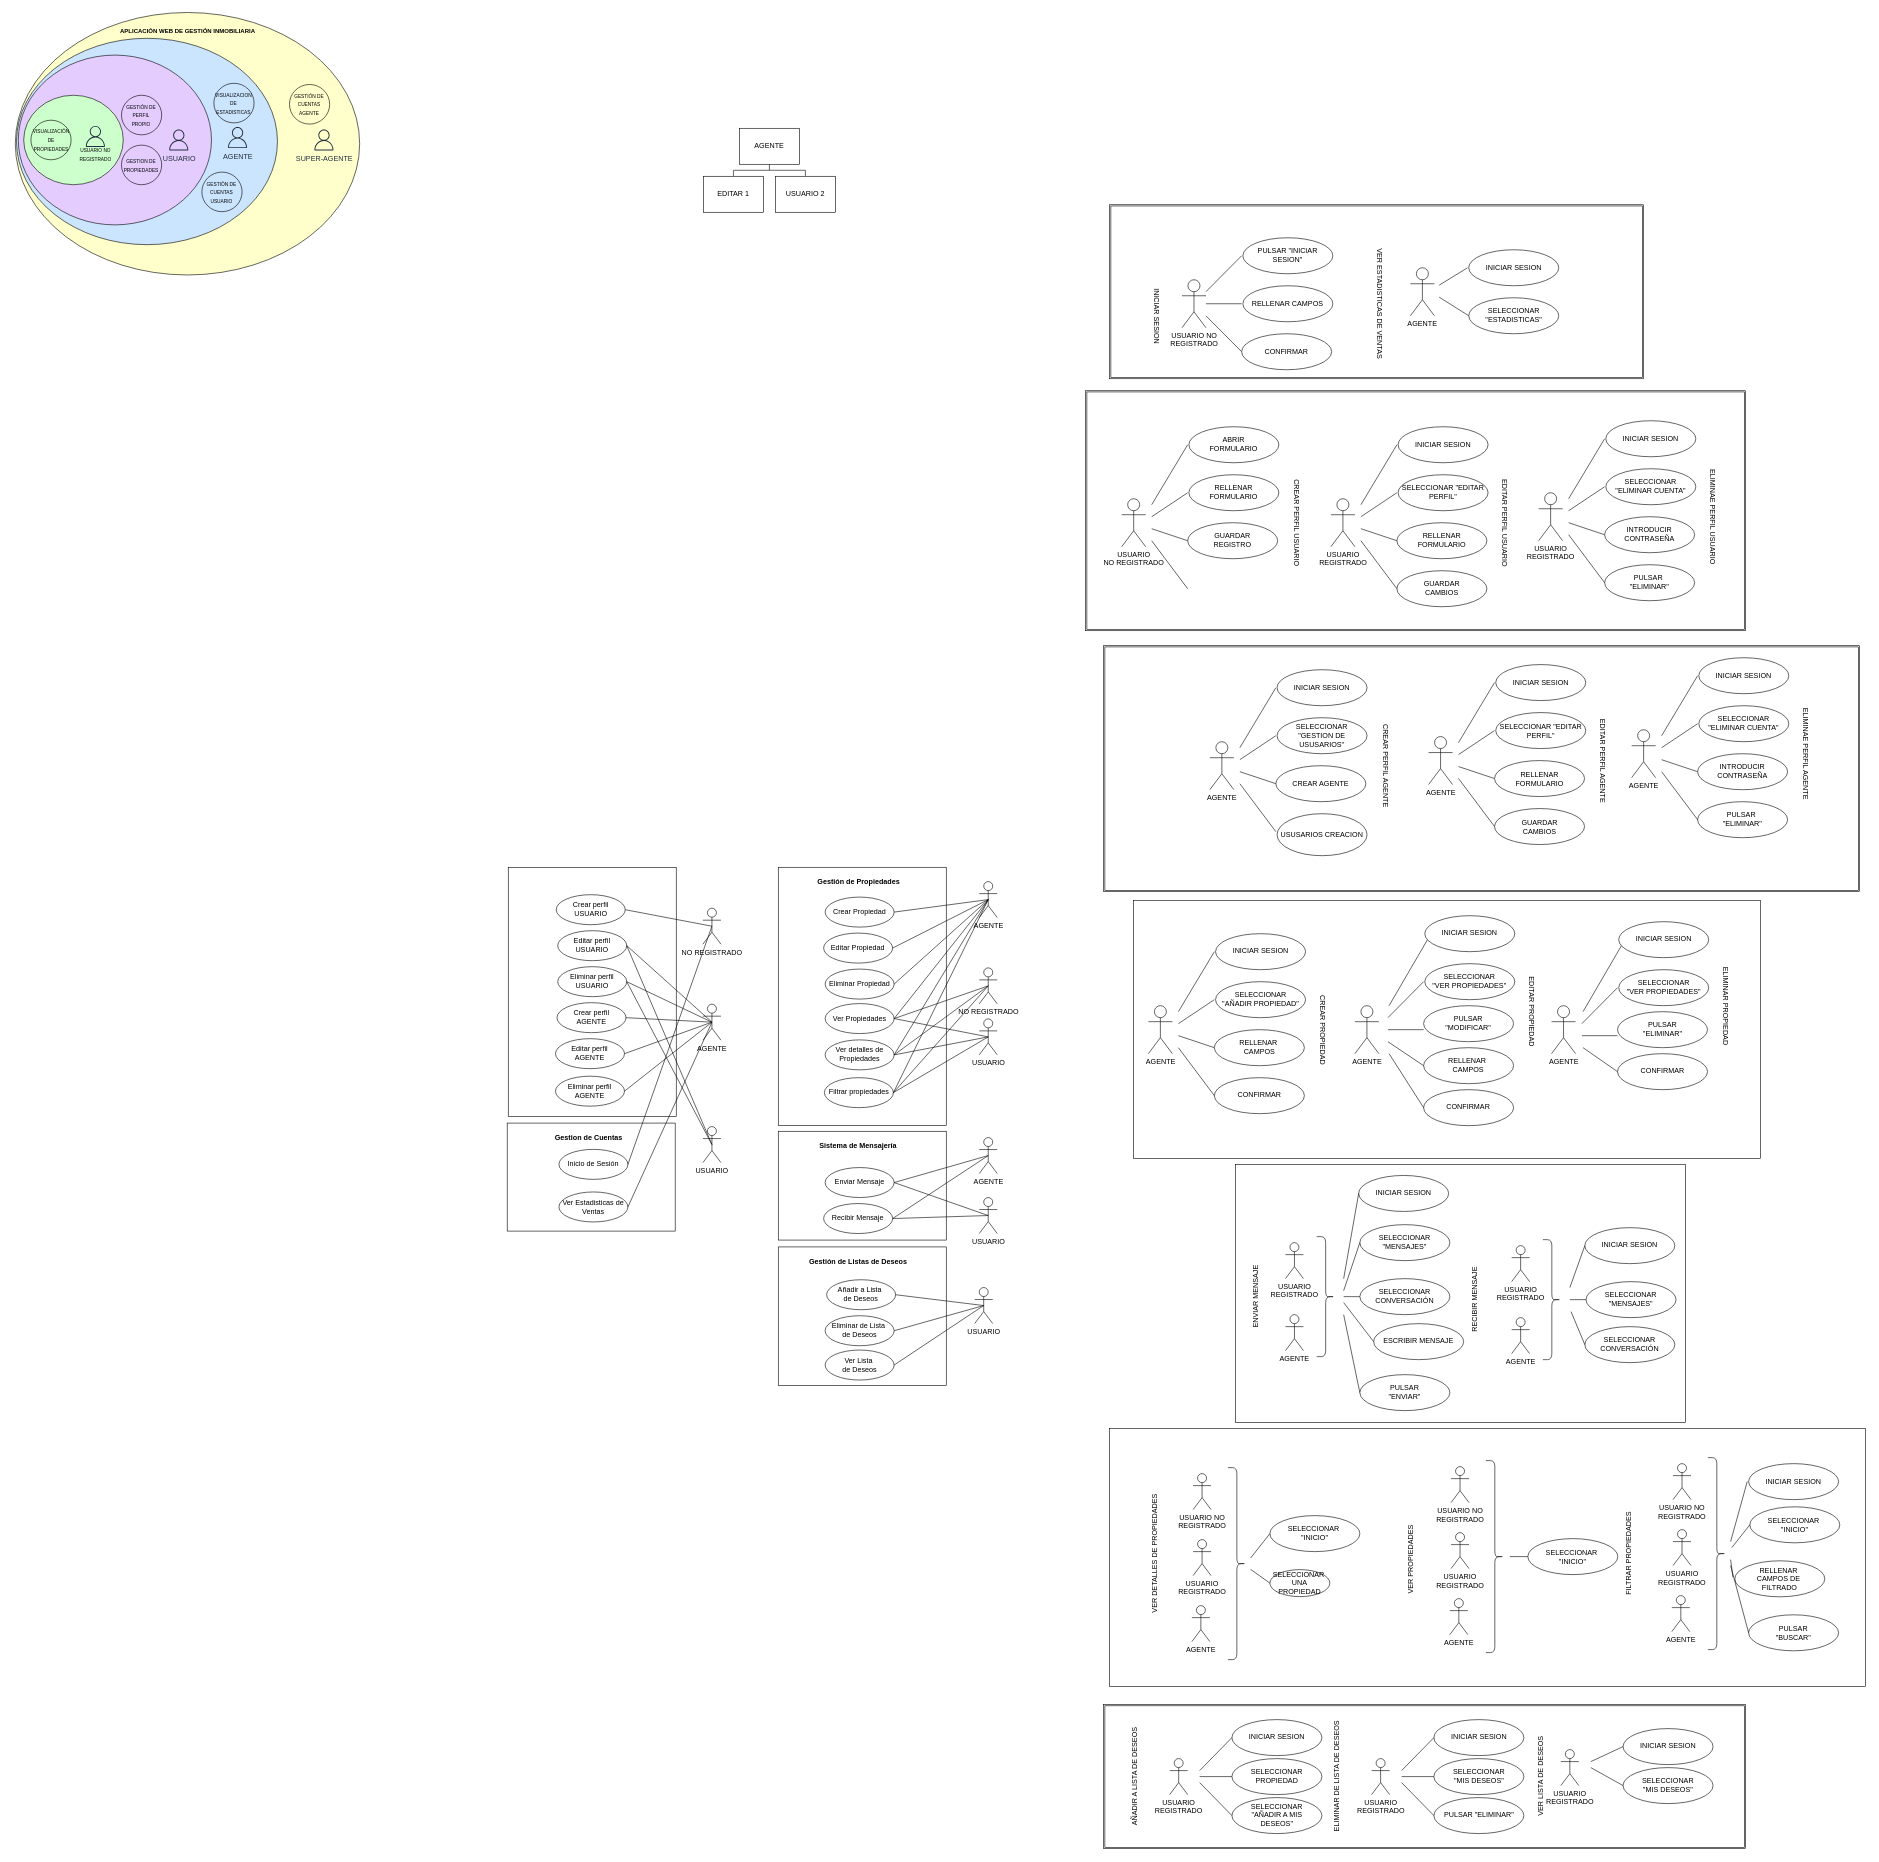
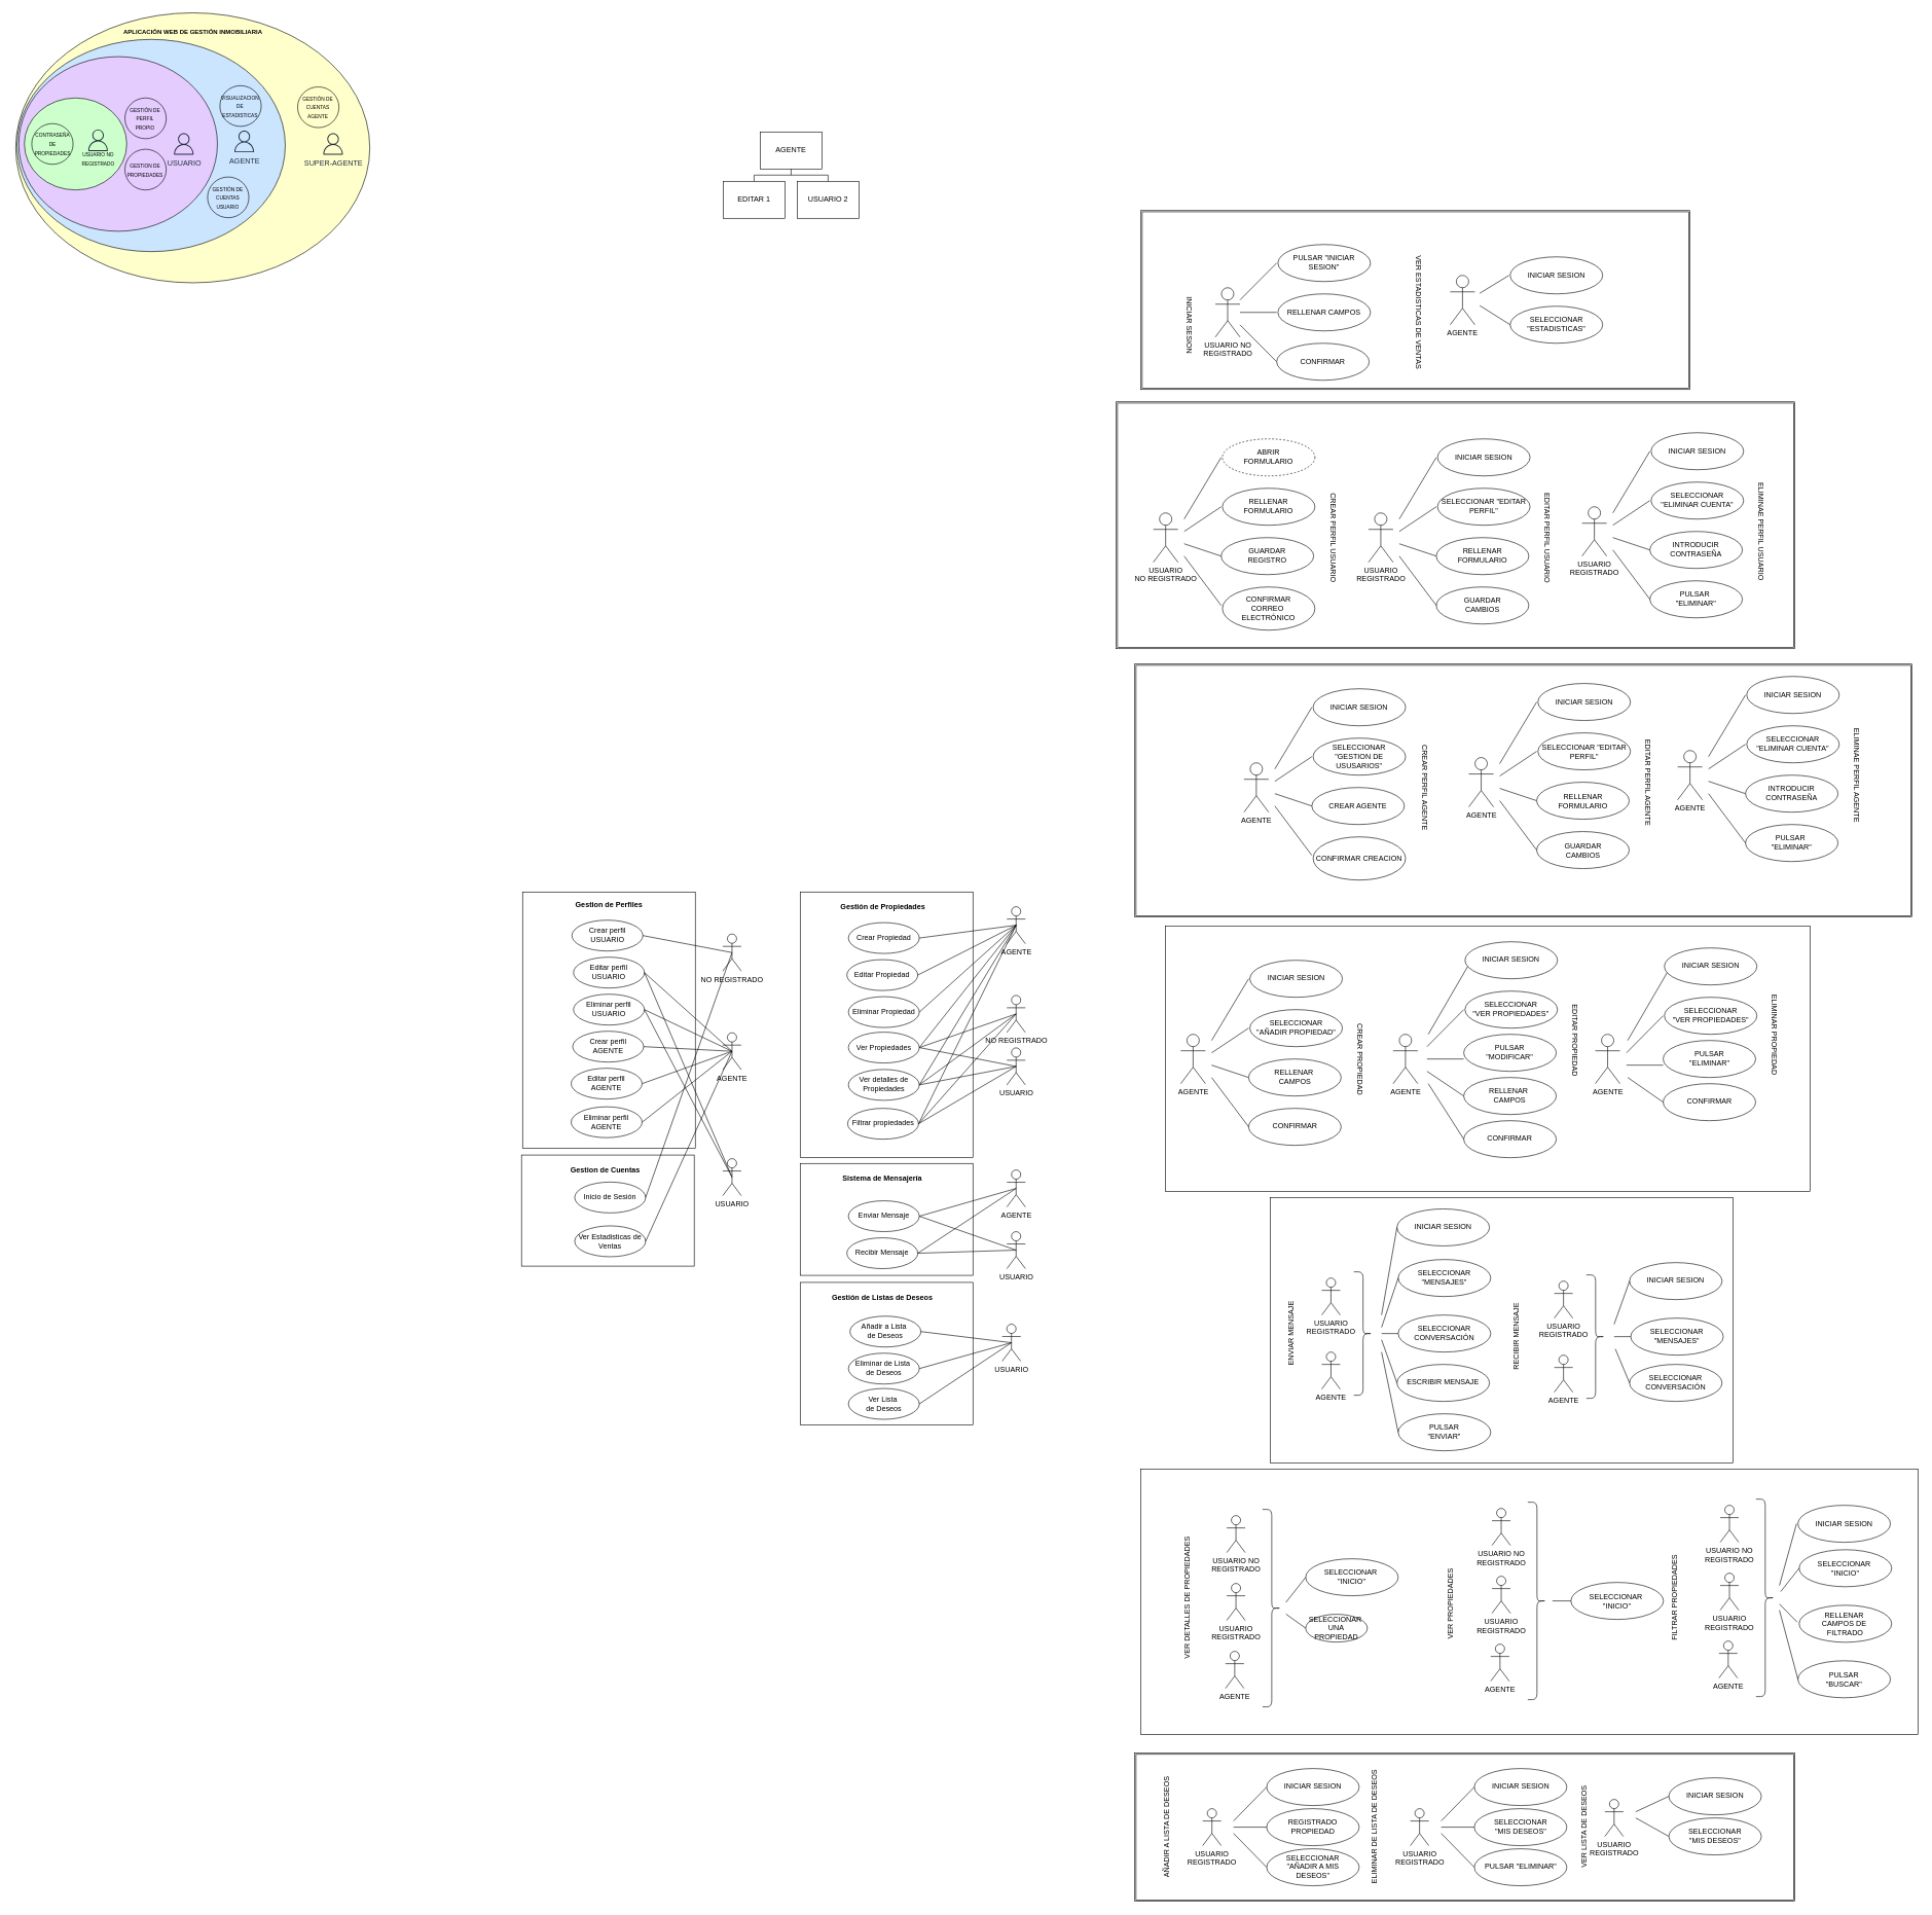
- <mxCell id="31" value="&lt;span style=&quot;font-size: 8px&quot;&gt;VISUALIZACIÓN&lt;br&gt;DE&lt;br&gt;PROPIEDADES&lt;br&gt;&lt;/span&gt;" style="text;html=1;strokeColor=none;fillColor=none;align=center;verticalAlign=middle;whiteSpace=wrap;rounded=0;" parent="29" vertex="1"><mxGeometry x="5.5" y="22" width="56" height="20" as="geometry" /></mxCell>
+ <mxCell id="31" value="&lt;span style=&quot;font-size: 8px&quot;&gt;CONTRASEÑA&lt;br&gt;DE&lt;br&gt;PROPIEDADES&lt;br&gt;&lt;/span&gt;" style="text;html=1;strokeColor=none;fillColor=none;align=center;verticalAlign=middle;whiteSpace=wrap;rounded=0;" parent="29" vertex="1"><mxGeometry x="5.5" y="22" width="56" height="20" as="geometry" /></mxCell>
- <mxCell id="217" value="ABRIR&lt;br&gt;FORMULARIO" style="ellipse;whiteSpace=wrap;html=1;" vertex="1" parent="204"><mxGeometry x="172" y="60" width="150" height="60" as="geometry" /></mxCell>
+ <mxCell id="217" value="ABRIR&lt;br&gt;FORMULARIO" style="ellipse;whiteSpace=wrap;html=1;dashed=1;" vertex="1" parent="204"><mxGeometry x="172" y="60" width="150" height="60" as="geometry" /></mxCell>
+ <mxCell id="206" value="CONFIRMAR&lt;br&gt;CORREO&amp;nbsp;&lt;br&gt;ELECTRÓNICO" style="ellipse;whiteSpace=wrap;html=1;" vertex="1" parent="204"><mxGeometry x="172" y="300" width="150" height="70" as="geometry" /></mxCell>
- <mxCell id="127" value="USUSARIOS CREACION" style="ellipse;whiteSpace=wrap;html=1;" vertex="1" parent="125"><mxGeometry x="289" y="280" width="150" height="70" as="geometry" /></mxCell>
+ <mxCell id="127" value="CONFIRMAR CREACION" style="ellipse;whiteSpace=wrap;html=1;" vertex="1" parent="125"><mxGeometry x="289" y="280" width="150" height="70" as="geometry" /></mxCell>
+ <mxCell id="238" value="&lt;b&gt;Gestion de Perfiles&lt;/b&gt;" style="text;html=1;strokeColor=none;fillColor=none;align=center;verticalAlign=middle;whiteSpace=wrap;rounded=0;" vertex="1" parent="236"><mxGeometry x="92.5" width="230" height="50" as="geometry" /></mxCell>
- <mxCell id="108" value="ESCRIBIR MENSAJE" style="ellipse;whiteSpace=wrap;html=1;" vertex="1" parent="99"><mxGeometry x="255" y="265" width="150" height="60" as="geometry" /></mxCell>
+ <mxCell id="108" value="ESCRIBIR MENSAJE" style="ellipse;whiteSpace=wrap;html=1;" vertex="1" parent="99"><mxGeometry x="230" y="270" width="150" height="60" as="geometry" /></mxCell>
- <mxCell id="198" value="RELLENAR&amp;nbsp;&lt;br&gt;CAMPOS DE&amp;nbsp;&lt;br&gt;FILTRADO" style="ellipse;whiteSpace=wrap;html=1;" vertex="1" parent="173"><mxGeometry x="1042" y="220.33" width="150" height="60" as="geometry" /></mxCell>
+ <mxCell id="198" value="RELLENAR&amp;nbsp;&lt;br&gt;CAMPOS DE&amp;nbsp;&lt;br&gt;FILTRADO" style="ellipse;whiteSpace=wrap;html=1;" vertex="1" parent="173"><mxGeometry x="1067" y="220.33" width="150" height="60" as="geometry" /></mxCell>
- <mxCell id="43" value="SELECCIONAR&lt;br&gt;PROPIEDAD" style="ellipse;whiteSpace=wrap;html=1;" vertex="1" parent="1"><mxGeometry x="2052.922" y="2930.483" width="150" height="60" as="geometry" /></mxCell>
+ <mxCell id="43" value="REGISTRADO&lt;br&gt;PROPIEDAD" style="ellipse;whiteSpace=wrap;html=1;" vertex="1" parent="1"><mxGeometry x="2052.922" y="2930.483" width="150" height="60" as="geometry" /></mxCell>
